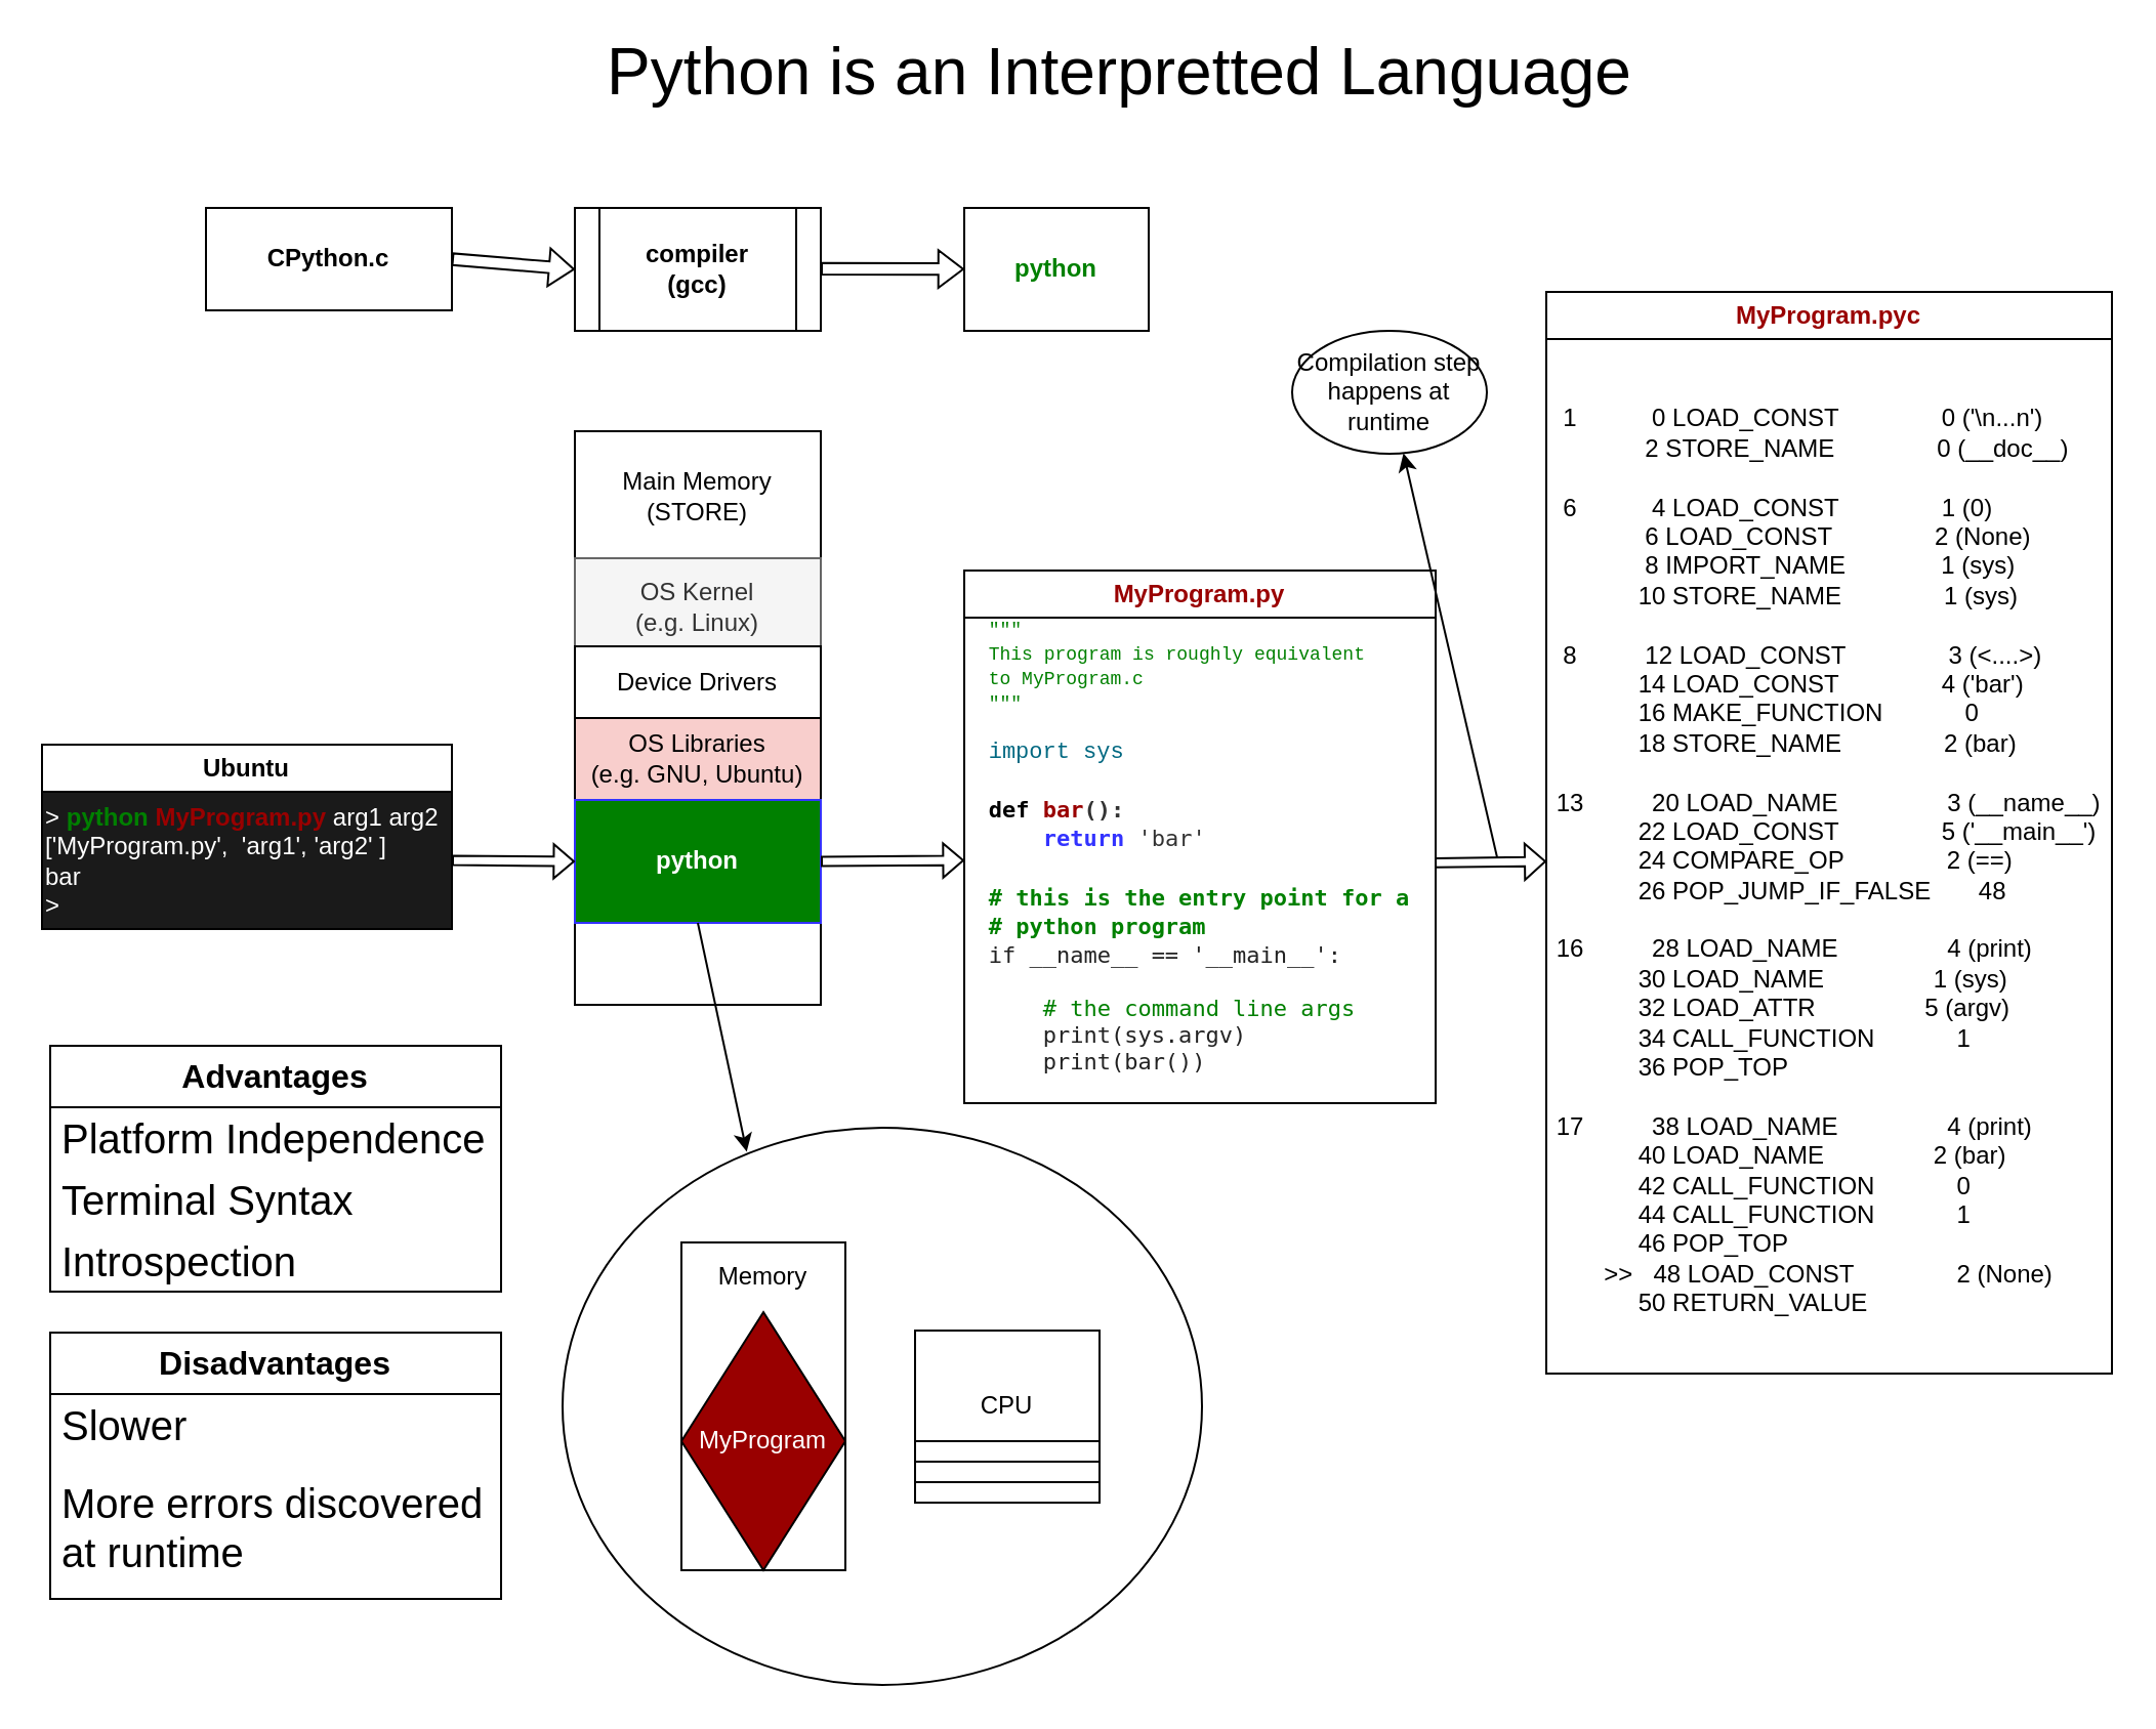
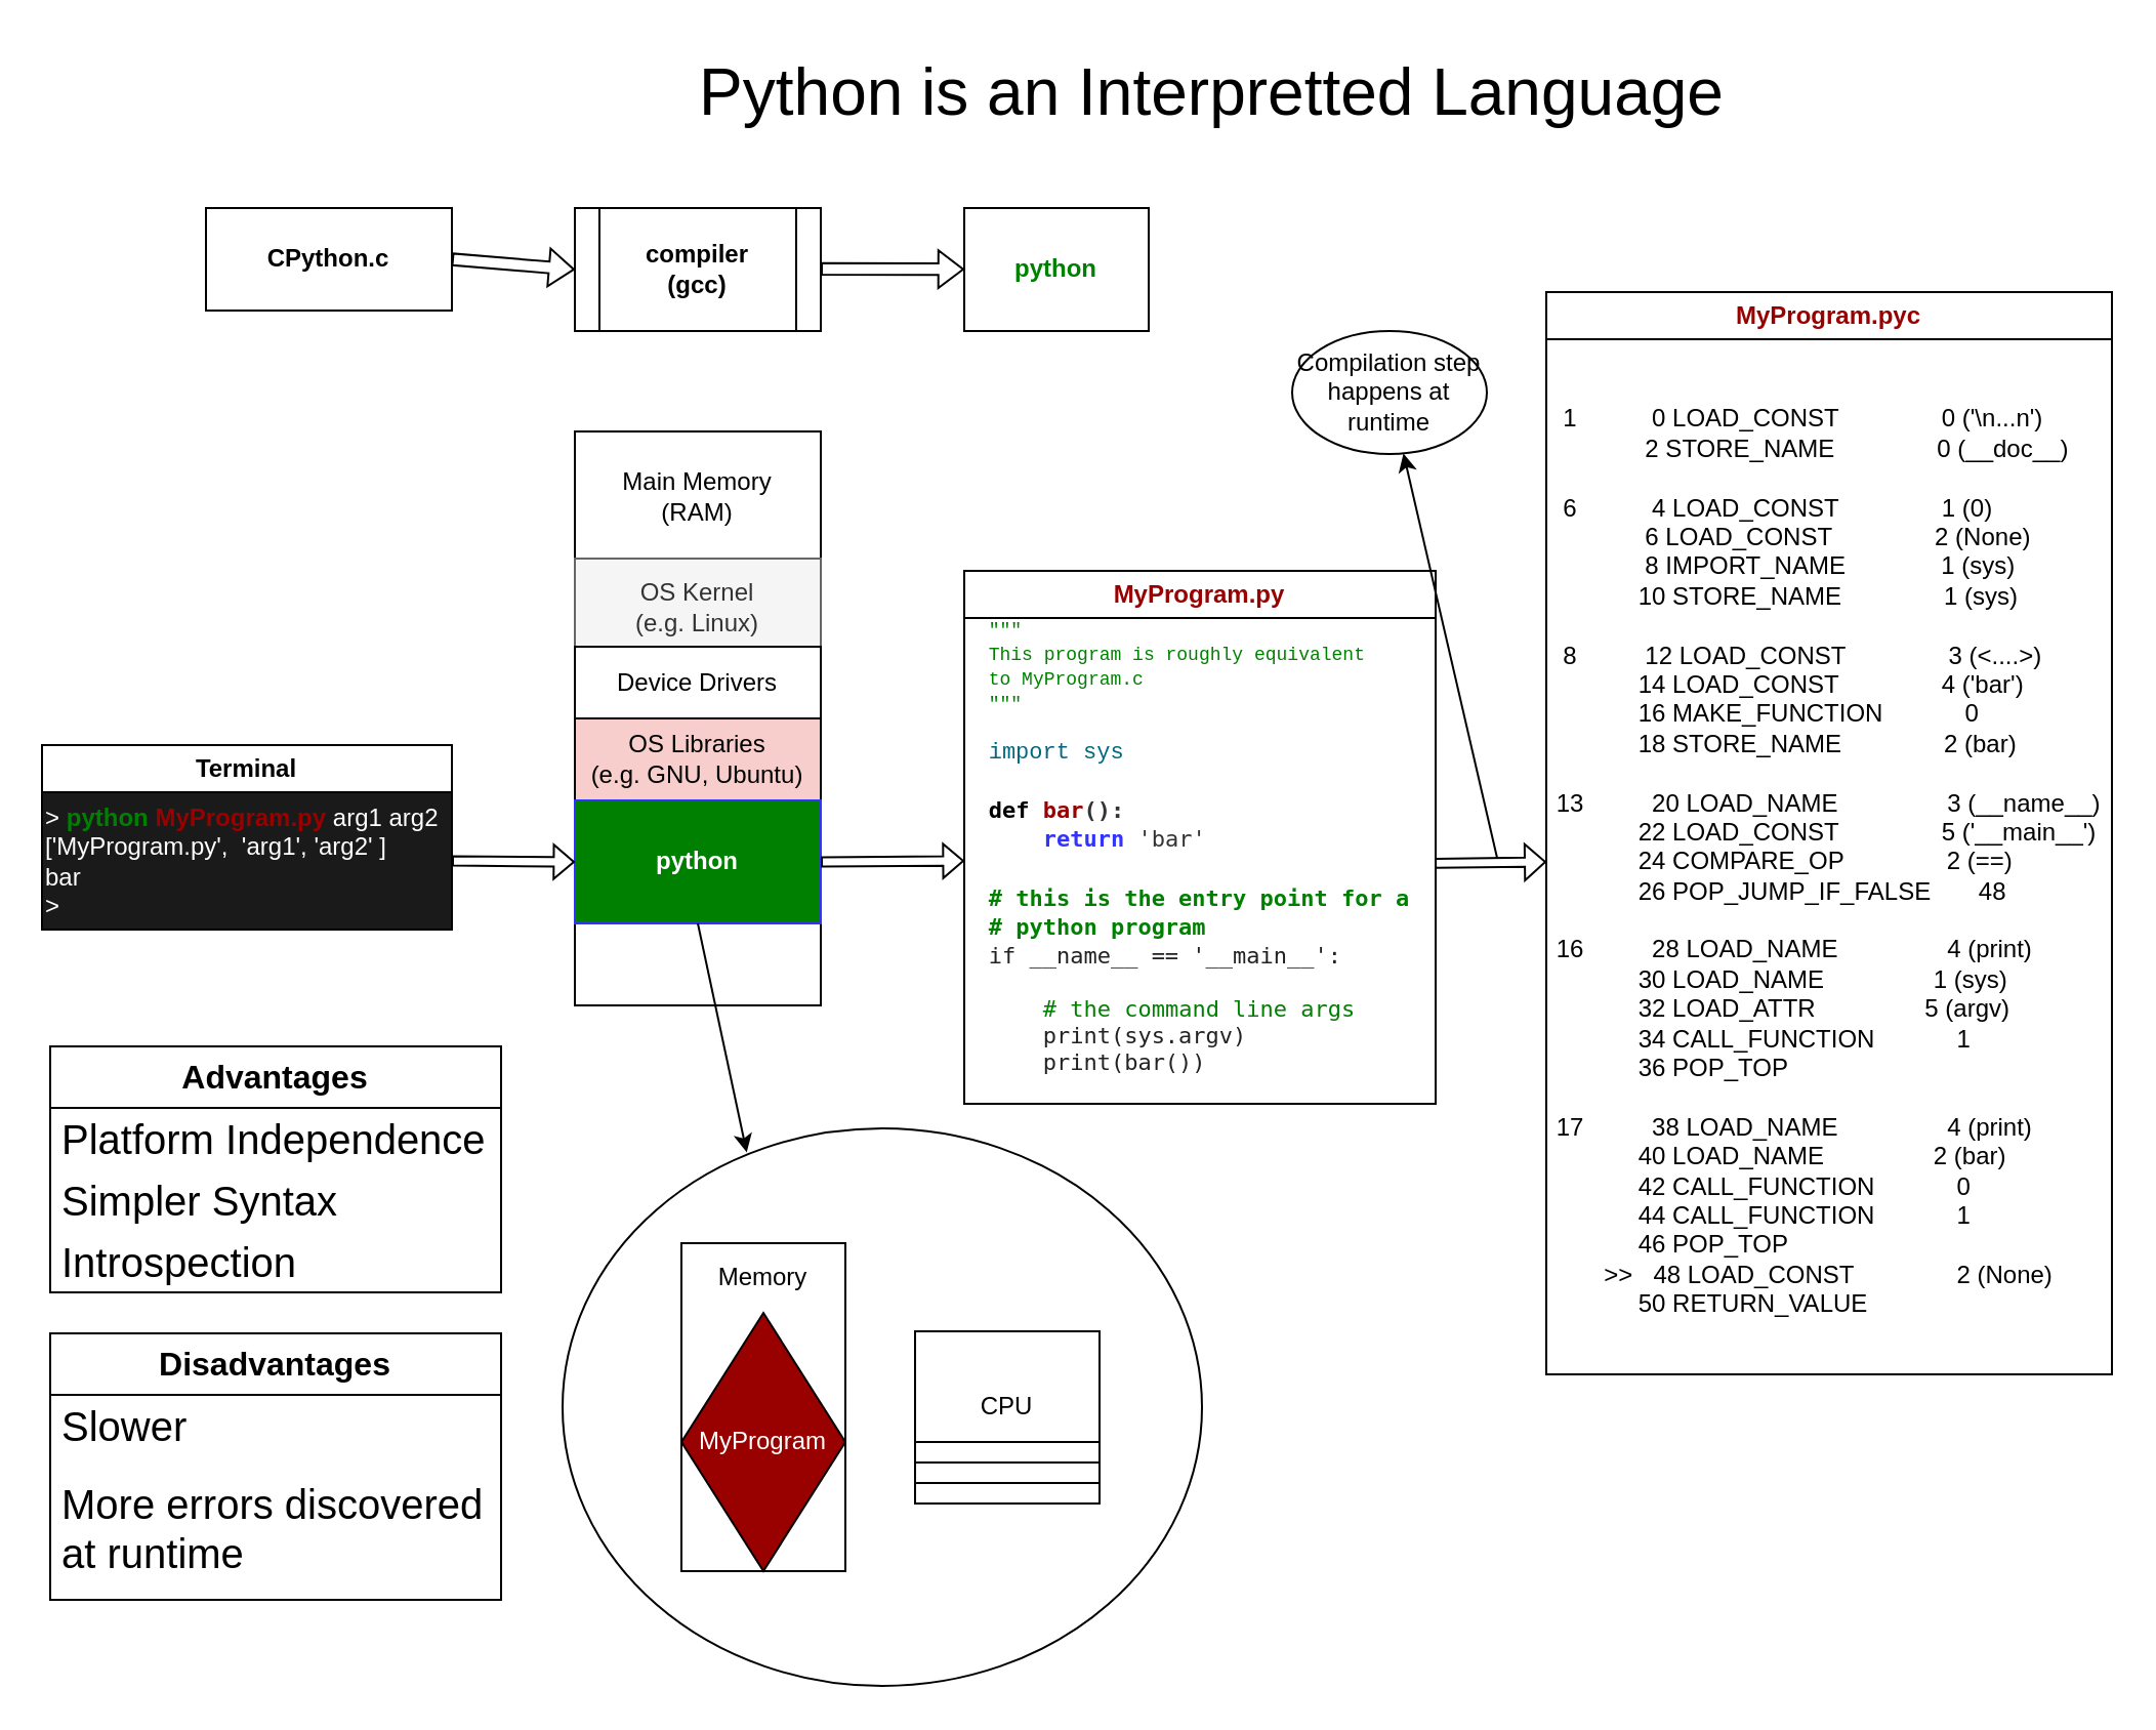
- <mxCell id="3" value="&lt;font style=&quot;font-size: 32px;&quot;&gt;Python is an Interpretted Language&lt;/font&gt;" style="text;html=1;strokeColor=none;fillColor=none;align=center;verticalAlign=middle;whiteSpace=wrap;rounded=0;" vertex="1" parent="1"><mxGeometry x="126" y="20" width="840" height="30" as="geometry" /></mxCell>
+ <mxCell id="3" value="&lt;font style=&quot;font-size: 32px;&quot;&gt;Python is an Interpretted Language&lt;/font&gt;" style="text;html=1;strokeColor=none;fillColor=none;align=center;verticalAlign=middle;whiteSpace=wrap;rounded=0;" vertex="1" parent="1"><mxGeometry x="171" y="30" width="840" height="30" as="geometry" /></mxCell>
- <mxCell id="13" value="Main Memory (STORE)" style="rounded=0;whiteSpace=wrap;html=1;strokeColor=none;" vertex="1" parent="1"><mxGeometry x="290" y="212" width="100" height="60" as="geometry" /></mxCell>
+ <mxCell id="13" value="Main Memory (RAM)" style="rounded=0;whiteSpace=wrap;html=1;strokeColor=none;" vertex="1" parent="1"><mxGeometry x="290" y="212" width="100" height="60" as="geometry" /></mxCell>
- <mxCell id="10" value="Ubuntu" style="swimlane;whiteSpace=wrap;html=1;" vertex="1" parent="1"><mxGeometry x="20" y="363" width="200" height="90" as="geometry" /></mxCell>
+ <mxCell id="10" value="Terminal" style="swimlane;whiteSpace=wrap;html=1;" vertex="1" parent="1"><mxGeometry x="20" y="363" width="200" height="90" as="geometry" /></mxCell>
- <mxCell id="25" value="&lt;font style=&quot;font-size: 20px;&quot;&gt;Terminal Syntax&lt;/font&gt;" style="text;strokeColor=none;fillColor=none;align=left;verticalAlign=middle;spacingLeft=4;spacingRight=4;overflow=hidden;points=[[0,0.5],[1,0.5]];portConstraint=eastwest;rotatable=0;whiteSpace=wrap;html=1;" vertex="1" parent="23"><mxGeometry y="60" width="220" height="30" as="geometry" /></mxCell>
+ <mxCell id="25" value="&lt;font style=&quot;font-size: 20px;&quot;&gt;Simpler Syntax&lt;/font&gt;" style="text;strokeColor=none;fillColor=none;align=left;verticalAlign=middle;spacingLeft=4;spacingRight=4;overflow=hidden;points=[[0,0.5],[1,0.5]];portConstraint=eastwest;rotatable=0;whiteSpace=wrap;html=1;" vertex="1" parent="23"><mxGeometry y="60" width="220" height="30" as="geometry" /></mxCell>
